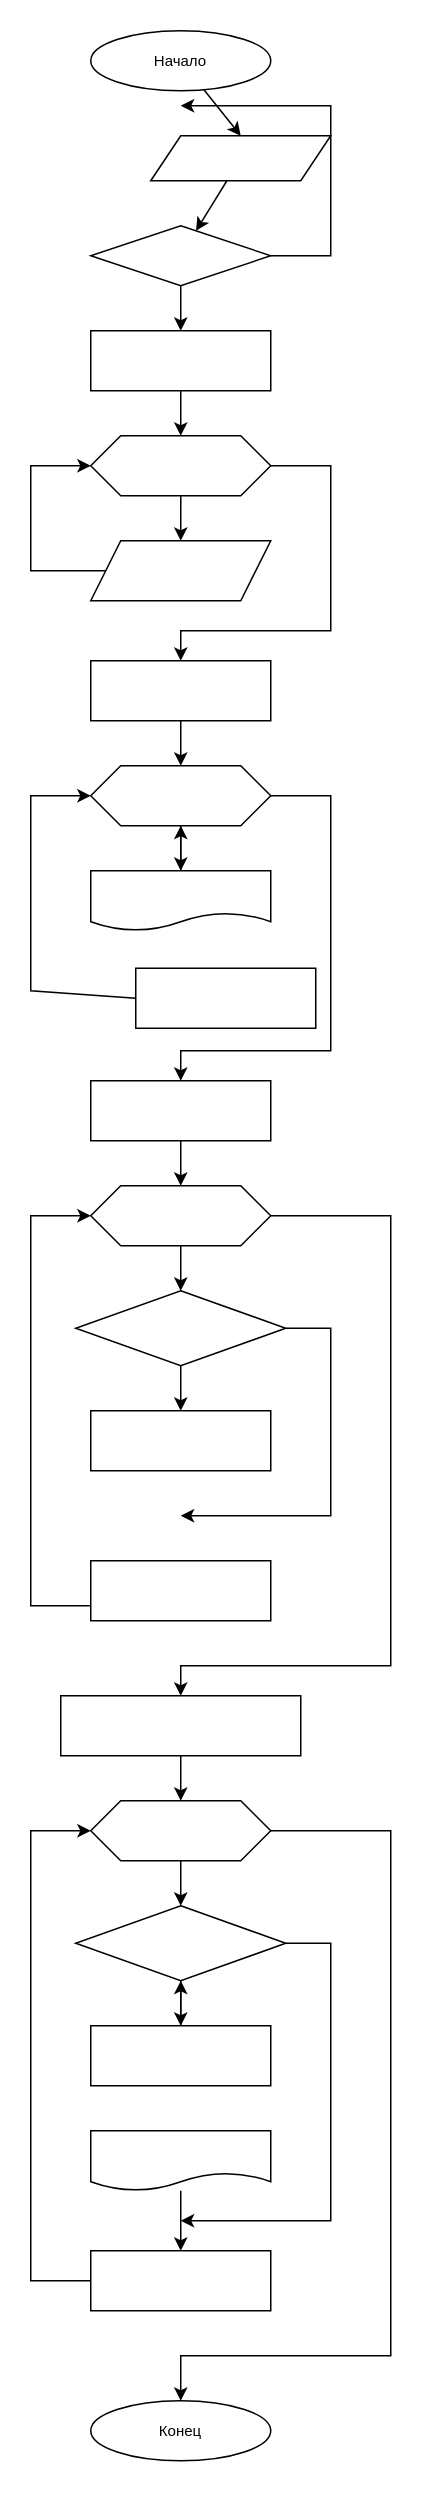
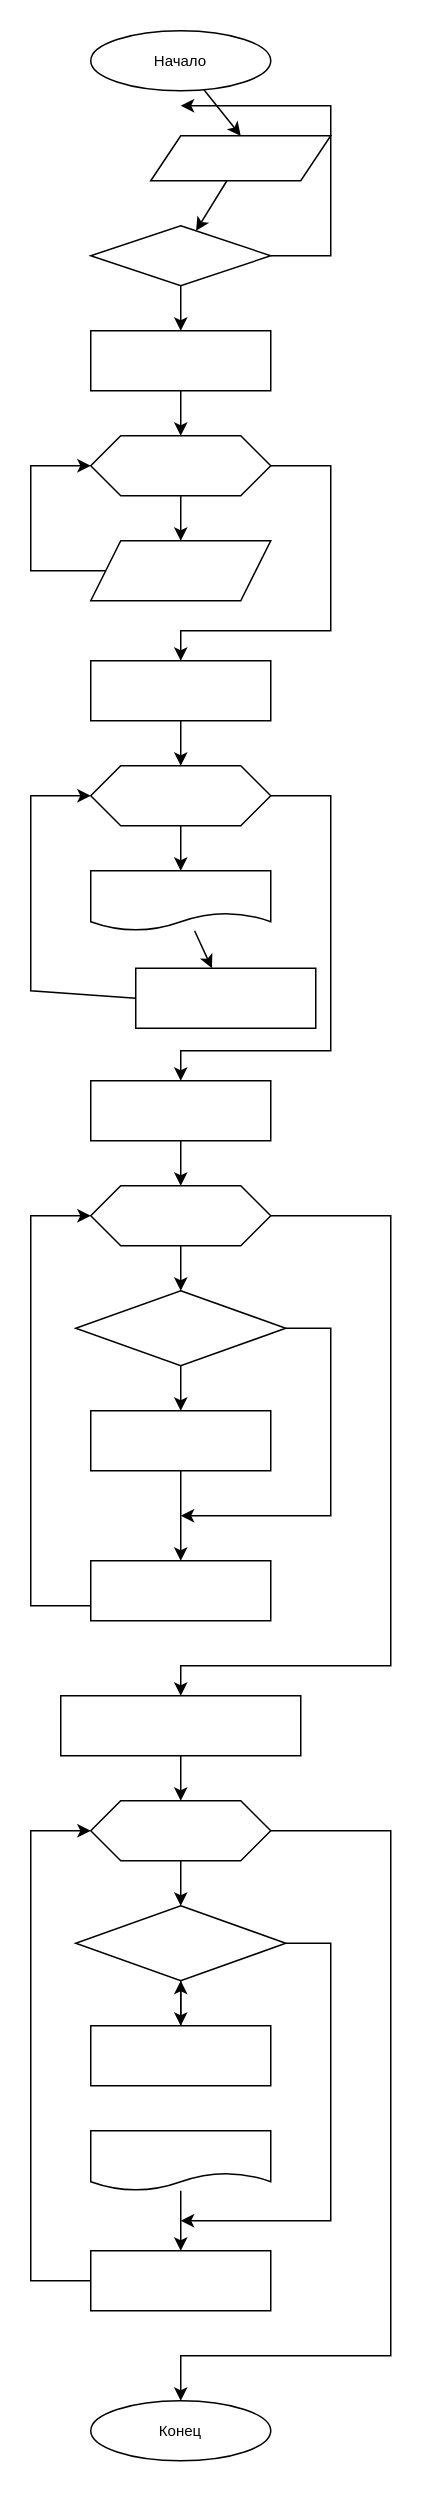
- <mxCell id="20" value="" style="edgeStyle=none;html=1;fontSize=10;fontColor=#FFFFFF;rounded=0;" parent="1" source="21" target="60" edge="1"><mxGeometry relative="1" as="geometry" /></mxCell>
+ <mxCell id="20" value="" style="edgeStyle=none;html=1;fontSize=10;fontColor=#FFFFFF;rounded=0;" parent="1" source="21" target="56" edge="1"><mxGeometry relative="1" as="geometry" /></mxCell>
+ <mxCell id="32" value="" style="edgeStyle=none;html=1;fontSize=10;fontColor=#FFFFFF;rounded=0;" parent="1" source="33" target="36" edge="1"><mxGeometry relative="1" as="geometry" /></mxCell>
